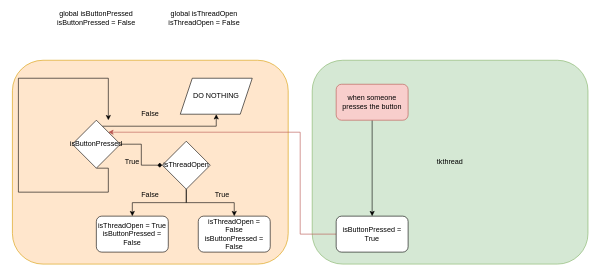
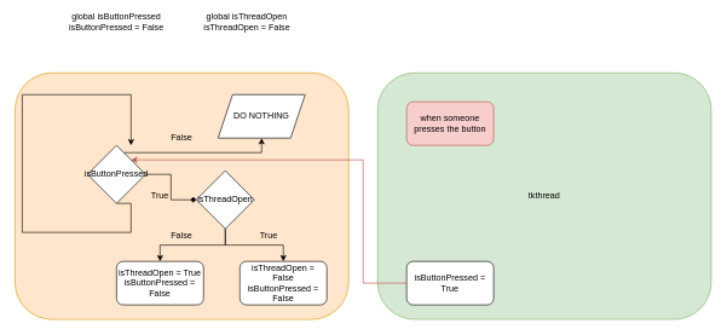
- <mxCell id="10" style="edgeStyle=orthogonalEdgeStyle;rounded=0;orthogonalLoop=1;jettySize=auto;html=1;" parent="1" source="11" target="14" edge="1"><mxGeometry relative="1" as="geometry"><mxPoint x="620" y="230" as="targetPoint" /></mxGeometry></mxCell>
